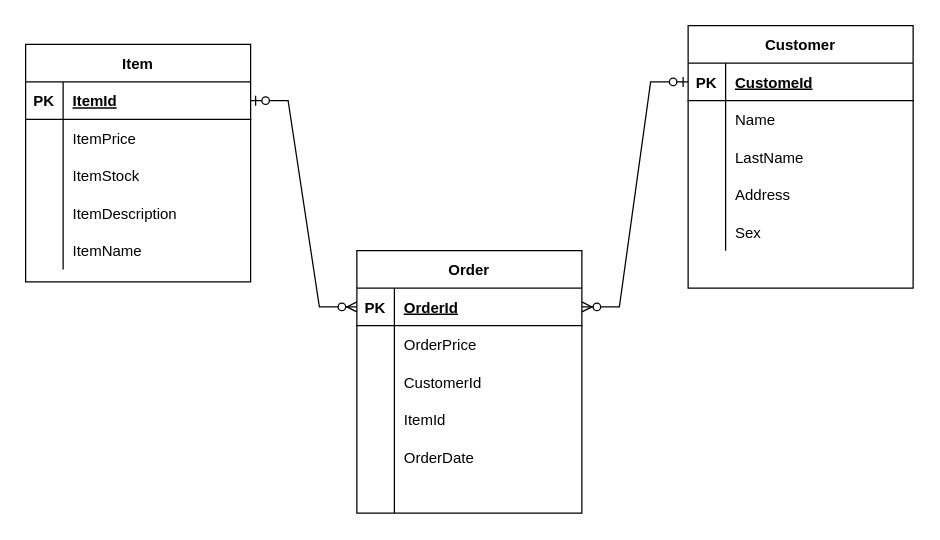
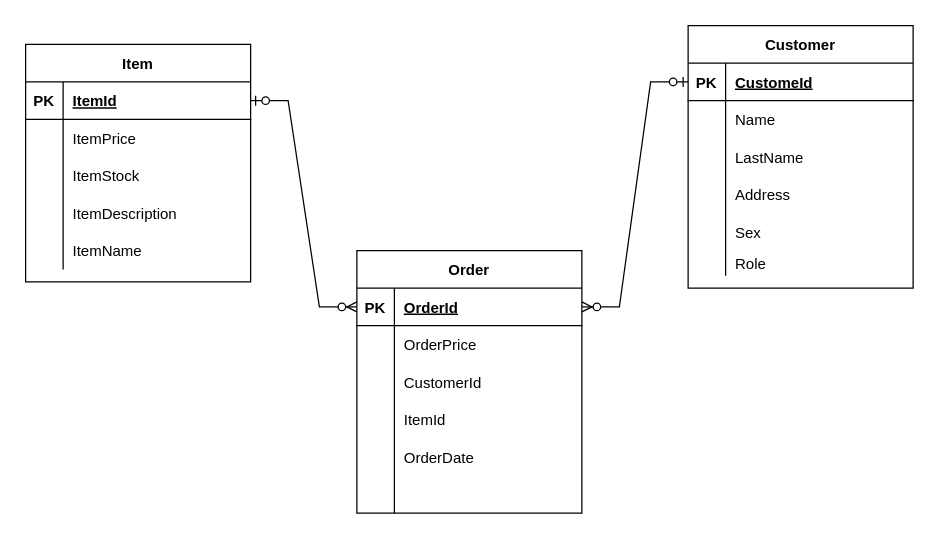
+ <mxCell id="36" value="Role" style="shape=partialRectangle;connectable=0;fillColor=none;top=0;left=0;bottom=0;right=0;align=left;spacingLeft=6;overflow=hidden;" vertex="1" parent="34"><mxGeometry x="30" width="150" height="20" as="geometry" /></mxCell>
